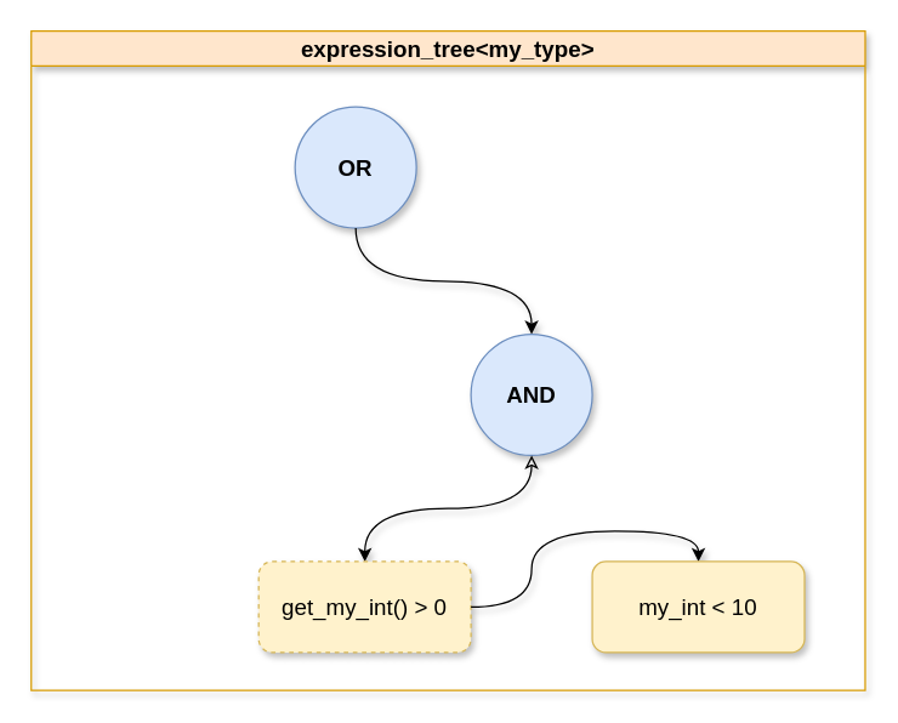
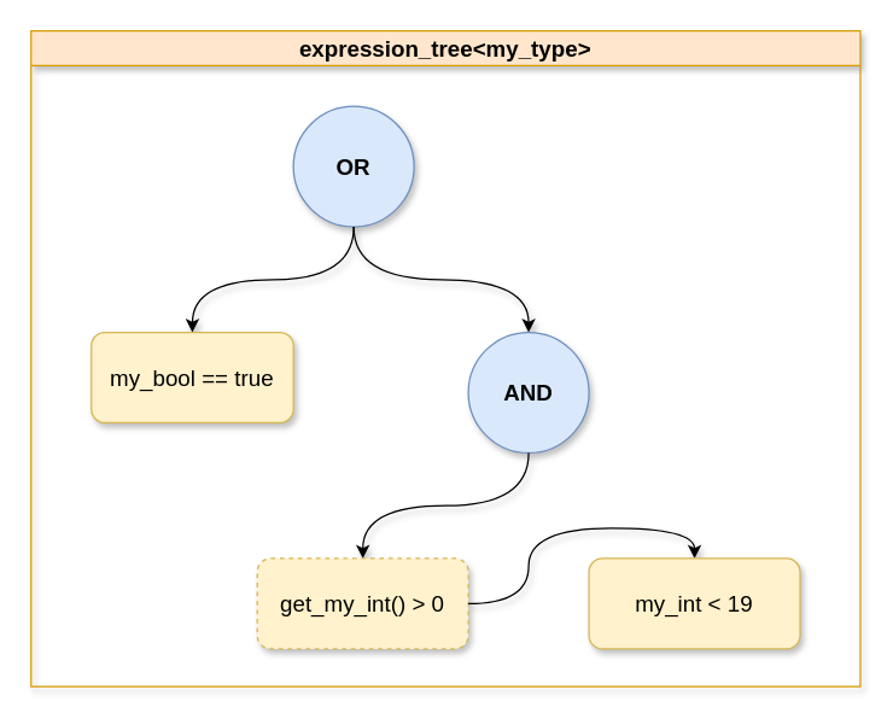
+ <mxCell id="4" style="rounded=0;orthogonalLoop=1;jettySize=auto;html=1;exitX=0.5;exitY=0;exitDx=0;exitDy=0;entryX=0.5;entryY=1;entryDx=0;entryDy=0;startArrow=classic;startFill=1;endArrow=none;endFill=0;edgeStyle=orthogonalEdgeStyle;curved=1;shadow=1;" edge="1" parent="2" source="5" target="3"><mxGeometry relative="1" as="geometry" /></mxCell>
+ <mxCell id="5" value="&lt;font style=&quot;font-size: 15px;&quot;&gt;my_bool == true&lt;/font&gt;" style="rounded=1;whiteSpace=wrap;html=1;fillColor=#fff2cc;strokeColor=#d6b656;shadow=1;" vertex="1" parent="2"><mxGeometry x="40" y="200" width="134" height="60" as="geometry" /></mxCell>
- <mxCell id="8" style="rounded=0;orthogonalLoop=1;jettySize=auto;html=1;exitX=0.5;exitY=0;exitDx=0;exitDy=0;entryX=0.5;entryY=1;entryDx=0;entryDy=0;startArrow=classic;startFill=1;endArrow=classic;endFill=0;edgeStyle=orthogonalEdgeStyle;curved=1;shadow=1;" edge="1" parent="2" source="9" target="7"><mxGeometry relative="1" as="geometry"><mxPoint x="328" y="280" as="targetPoint" /></mxGeometry></mxCell>
+ <mxCell id="8" style="rounded=0;orthogonalLoop=1;jettySize=auto;html=1;exitX=0.5;exitY=0;exitDx=0;exitDy=0;entryX=0.5;entryY=1;entryDx=0;entryDy=0;startArrow=classic;startFill=1;endArrow=none;endFill=0;edgeStyle=orthogonalEdgeStyle;curved=1;shadow=1;" edge="1" parent="2" source="9" target="7"><mxGeometry relative="1" as="geometry"><mxPoint x="328" y="280" as="targetPoint" /></mxGeometry></mxCell>
- <mxCell id="11" value="&lt;span style=&quot;font-size: 15px;&quot;&gt;my_int &amp;lt; 10&lt;/span&gt;" style="rounded=1;whiteSpace=wrap;html=1;fillColor=#fff2cc;strokeColor=#d6b656;shadow=1;" vertex="1" parent="2"><mxGeometry x="370" y="350" width="140" height="60" as="geometry" /></mxCell>
+ <mxCell id="11" value="&lt;span style=&quot;font-size: 15px;&quot;&gt;my_int &amp;lt; 19&lt;/span&gt;" style="rounded=1;whiteSpace=wrap;html=1;fillColor=#fff2cc;strokeColor=#d6b656;shadow=1;" vertex="1" parent="2"><mxGeometry x="370" y="350" width="140" height="60" as="geometry" /></mxCell>
